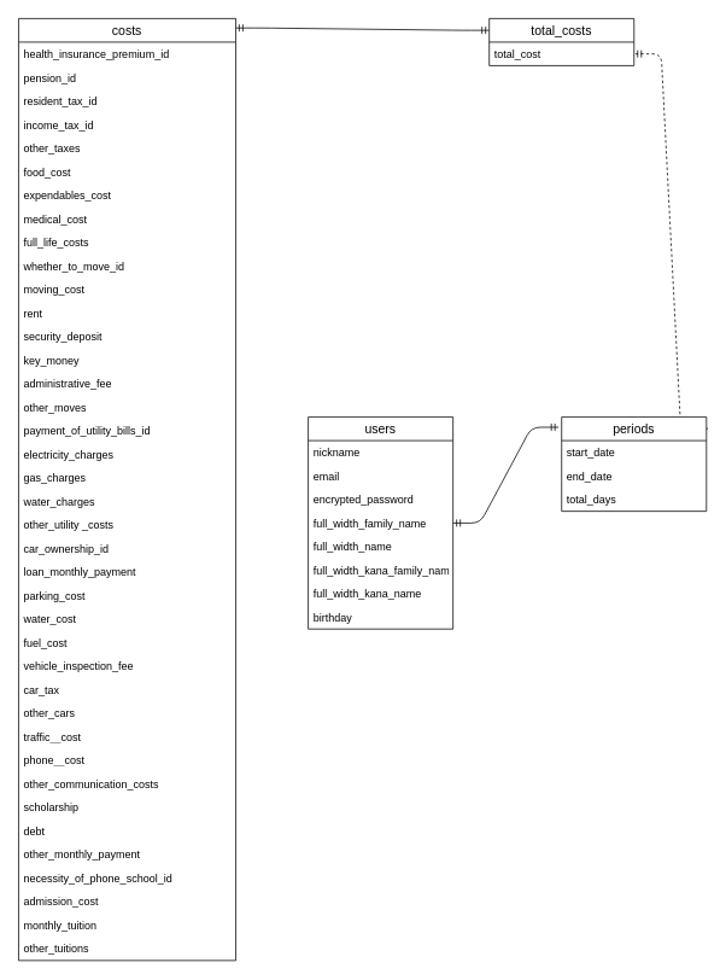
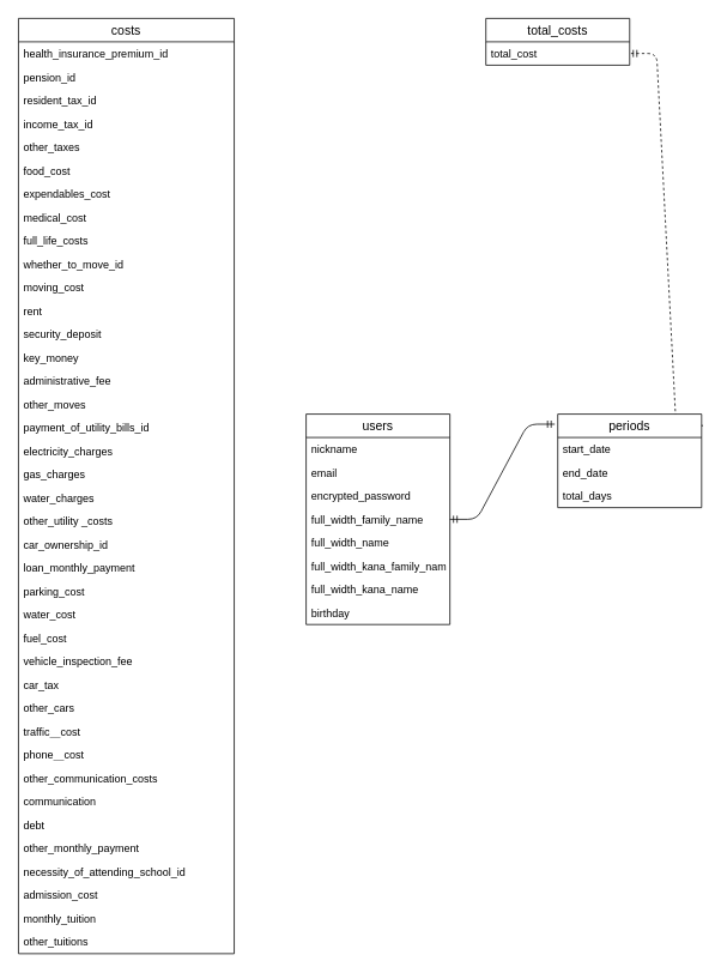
- <mxCell id="2" value="" style="edgeStyle=entityRelationEdgeStyle;fontSize=12;html=1;endArrow=ERmandOne;startArrow=ERmandOne;entryX=0;entryY=0.25;entryDx=0;entryDy=0;exitX=0.999;exitY=0.01;exitDx=0;exitDy=0;exitPerimeter=0;" edge="1" parent="1" source="5" target="3"><mxGeometry width="100" height="100" relative="1" as="geometry"><mxPoint x="262" y="46" as="sourcePoint" /><mxPoint x="534" y="40.008" as="targetPoint" /></mxGeometry></mxCell>
- <mxCell id="38" value="scholarship" style="text;strokeColor=none;fillColor=none;spacingLeft=4;spacingRight=4;overflow=hidden;rotatable=0;points=[[0,0.5],[1,0.5]];portConstraint=eastwest;fontSize=12;" vertex="1" parent="5"><mxGeometry y="858" width="240" height="26" as="geometry" /></mxCell>
+ <mxCell id="38" value="communication" style="text;strokeColor=none;fillColor=none;spacingLeft=4;spacingRight=4;overflow=hidden;rotatable=0;points=[[0,0.5],[1,0.5]];portConstraint=eastwest;fontSize=12;" vertex="1" parent="5"><mxGeometry y="858" width="240" height="26" as="geometry" /></mxCell>
- <mxCell id="41" value="necessity_of_phone_school_id" style="text;strokeColor=none;fillColor=none;spacingLeft=4;spacingRight=4;overflow=hidden;rotatable=0;points=[[0,0.5],[1,0.5]];portConstraint=eastwest;fontSize=12;" vertex="1" parent="5"><mxGeometry y="936" width="240" height="26" as="geometry" /></mxCell>
+ <mxCell id="41" value="necessity_of_attending_school_id" style="text;strokeColor=none;fillColor=none;spacingLeft=4;spacingRight=4;overflow=hidden;rotatable=0;points=[[0,0.5],[1,0.5]];portConstraint=eastwest;fontSize=12;" vertex="1" parent="5"><mxGeometry y="936" width="240" height="26" as="geometry" /></mxCell>
